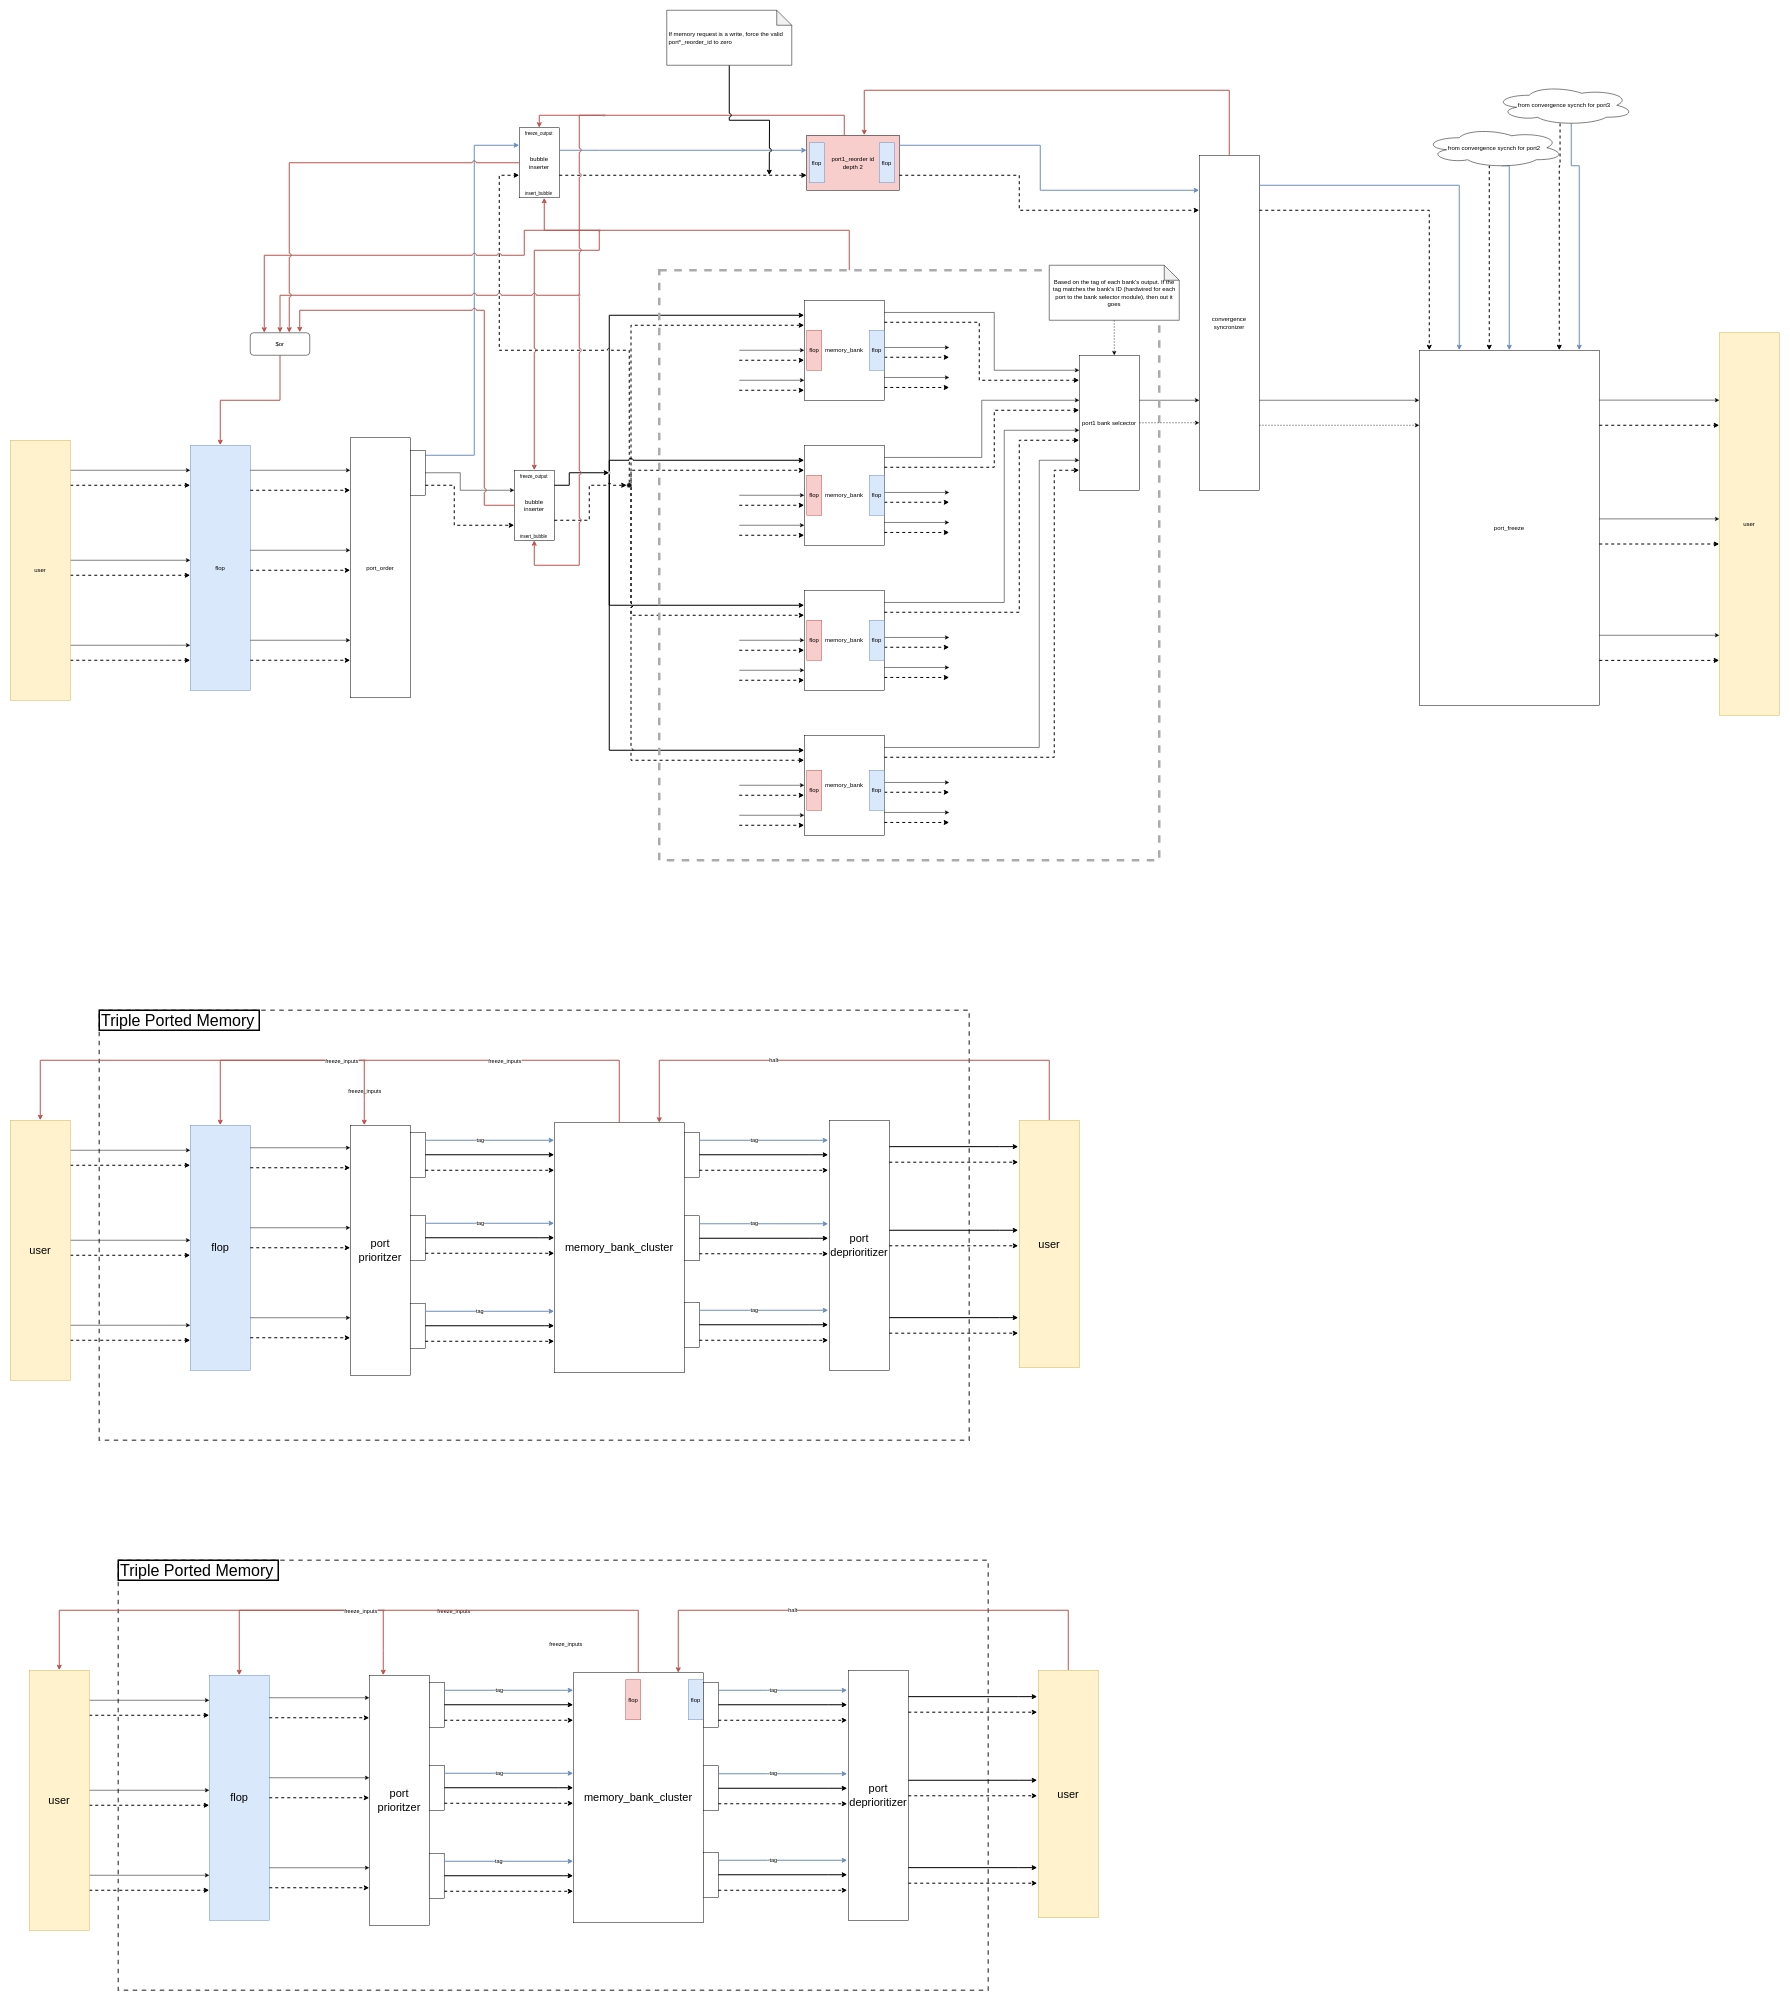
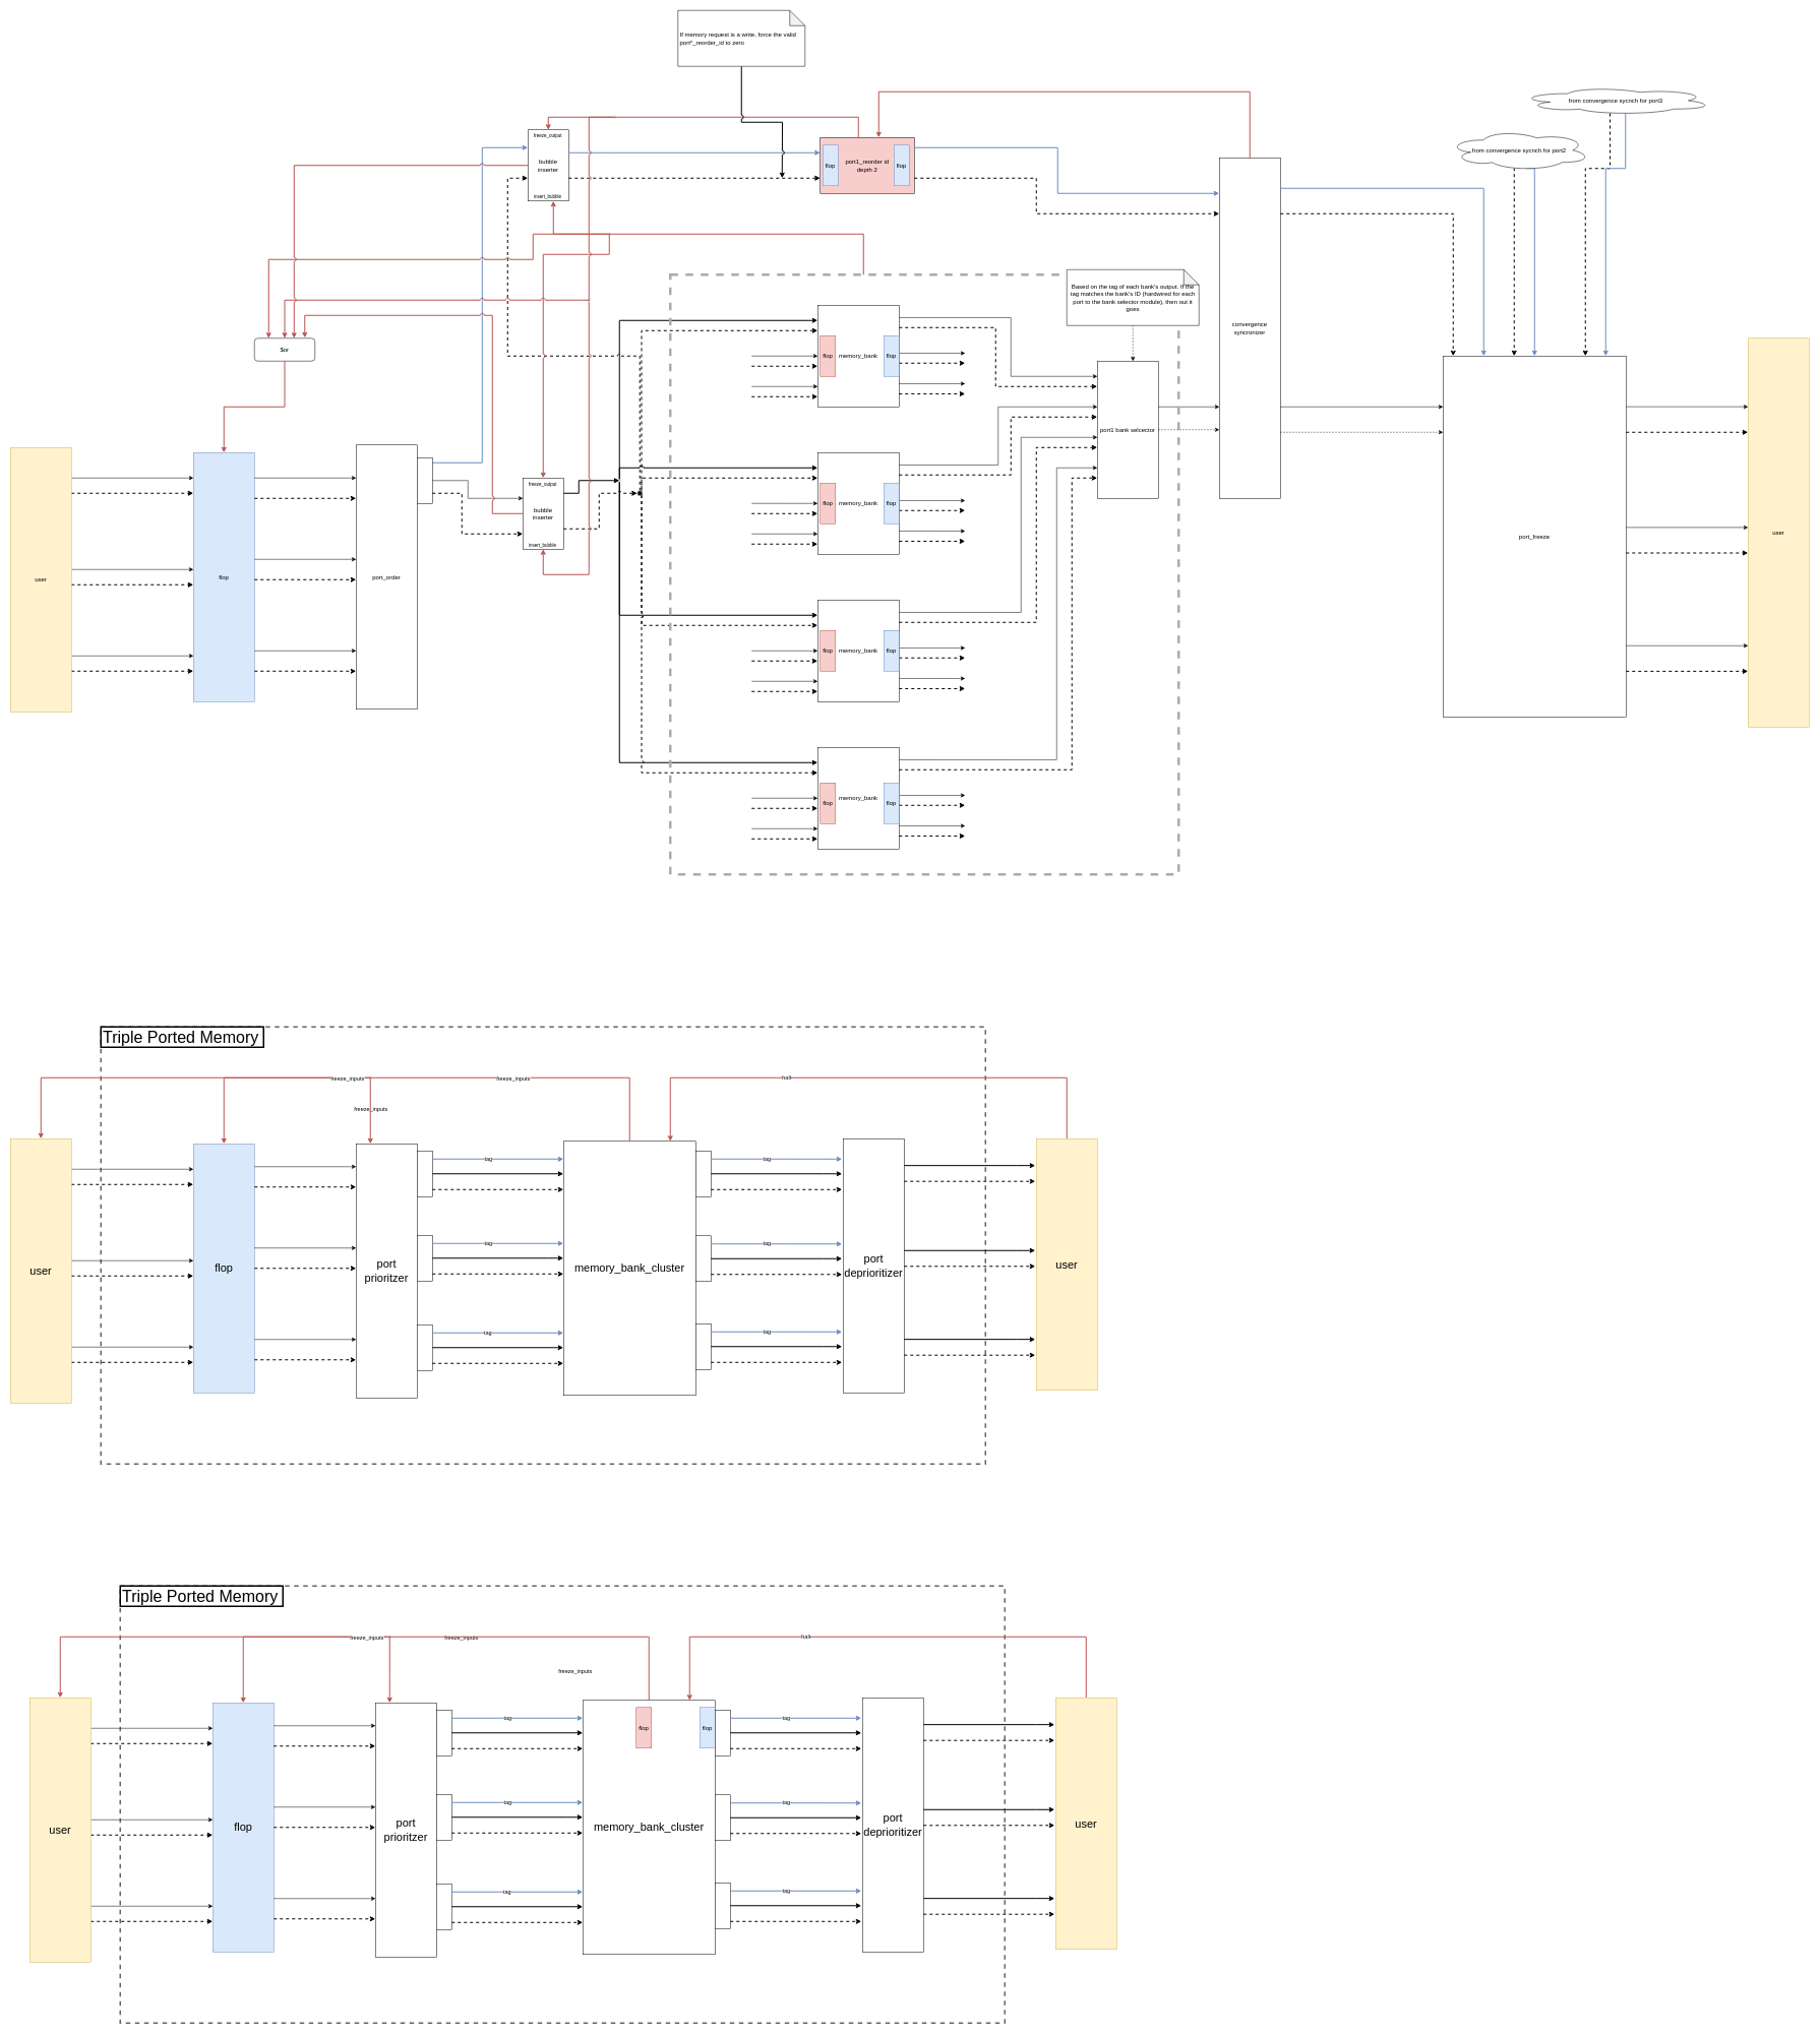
- <mxCell id="119" value="from convergence sycnch for port3" style="ellipse;shape=cloud;whiteSpace=wrap;html=1;pointerEvents=0;strokeWidth=1;" parent="1" vertex="1"><mxGeometry x="2988" y="170" width="280" height="80" as="geometry" /></mxCell>
+ <mxCell id="119" value="from convergence sycnch for port3" style="ellipse;shape=cloud;whiteSpace=wrap;html=1;pointerEvents=0;strokeWidth=1;" parent="1" vertex="1"><mxGeometry x="2988" y="170" width="380" height="55" as="geometry" /></mxCell>
